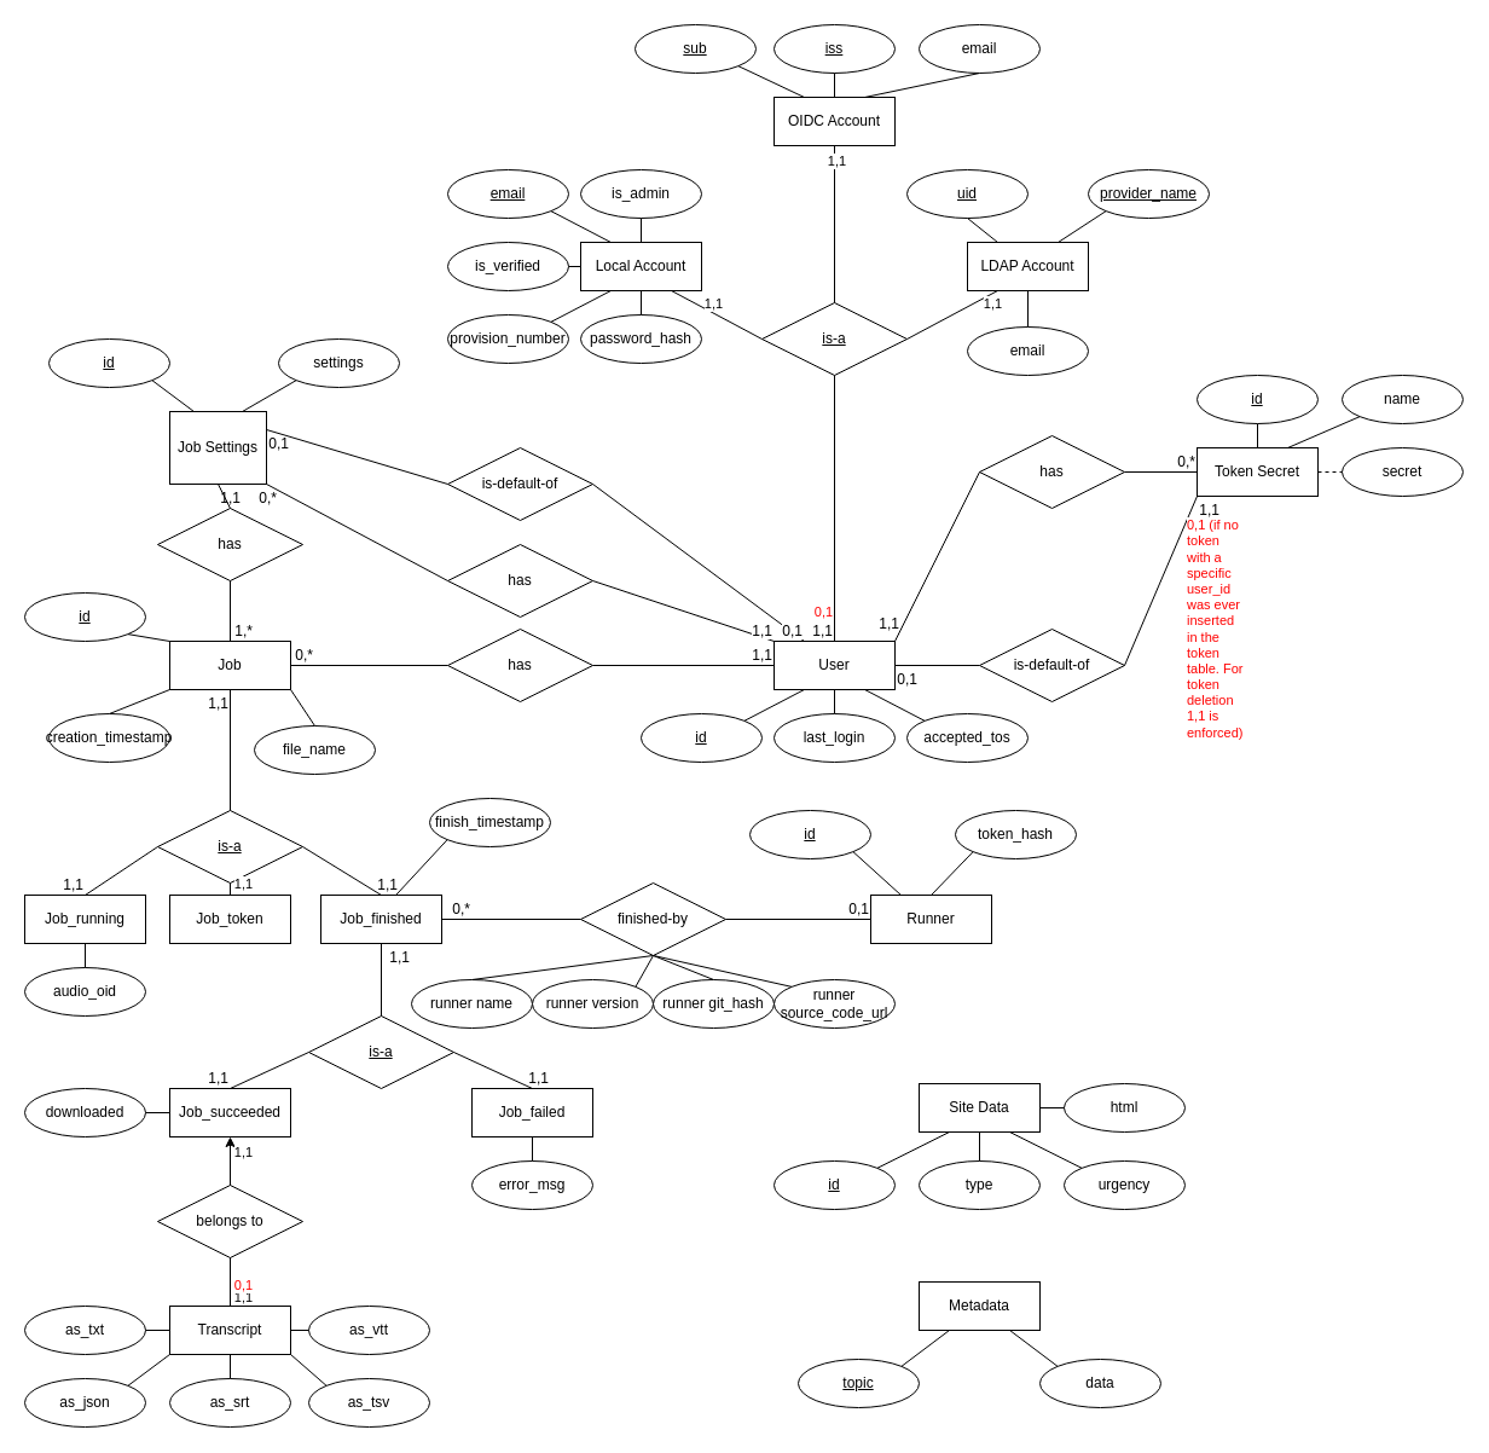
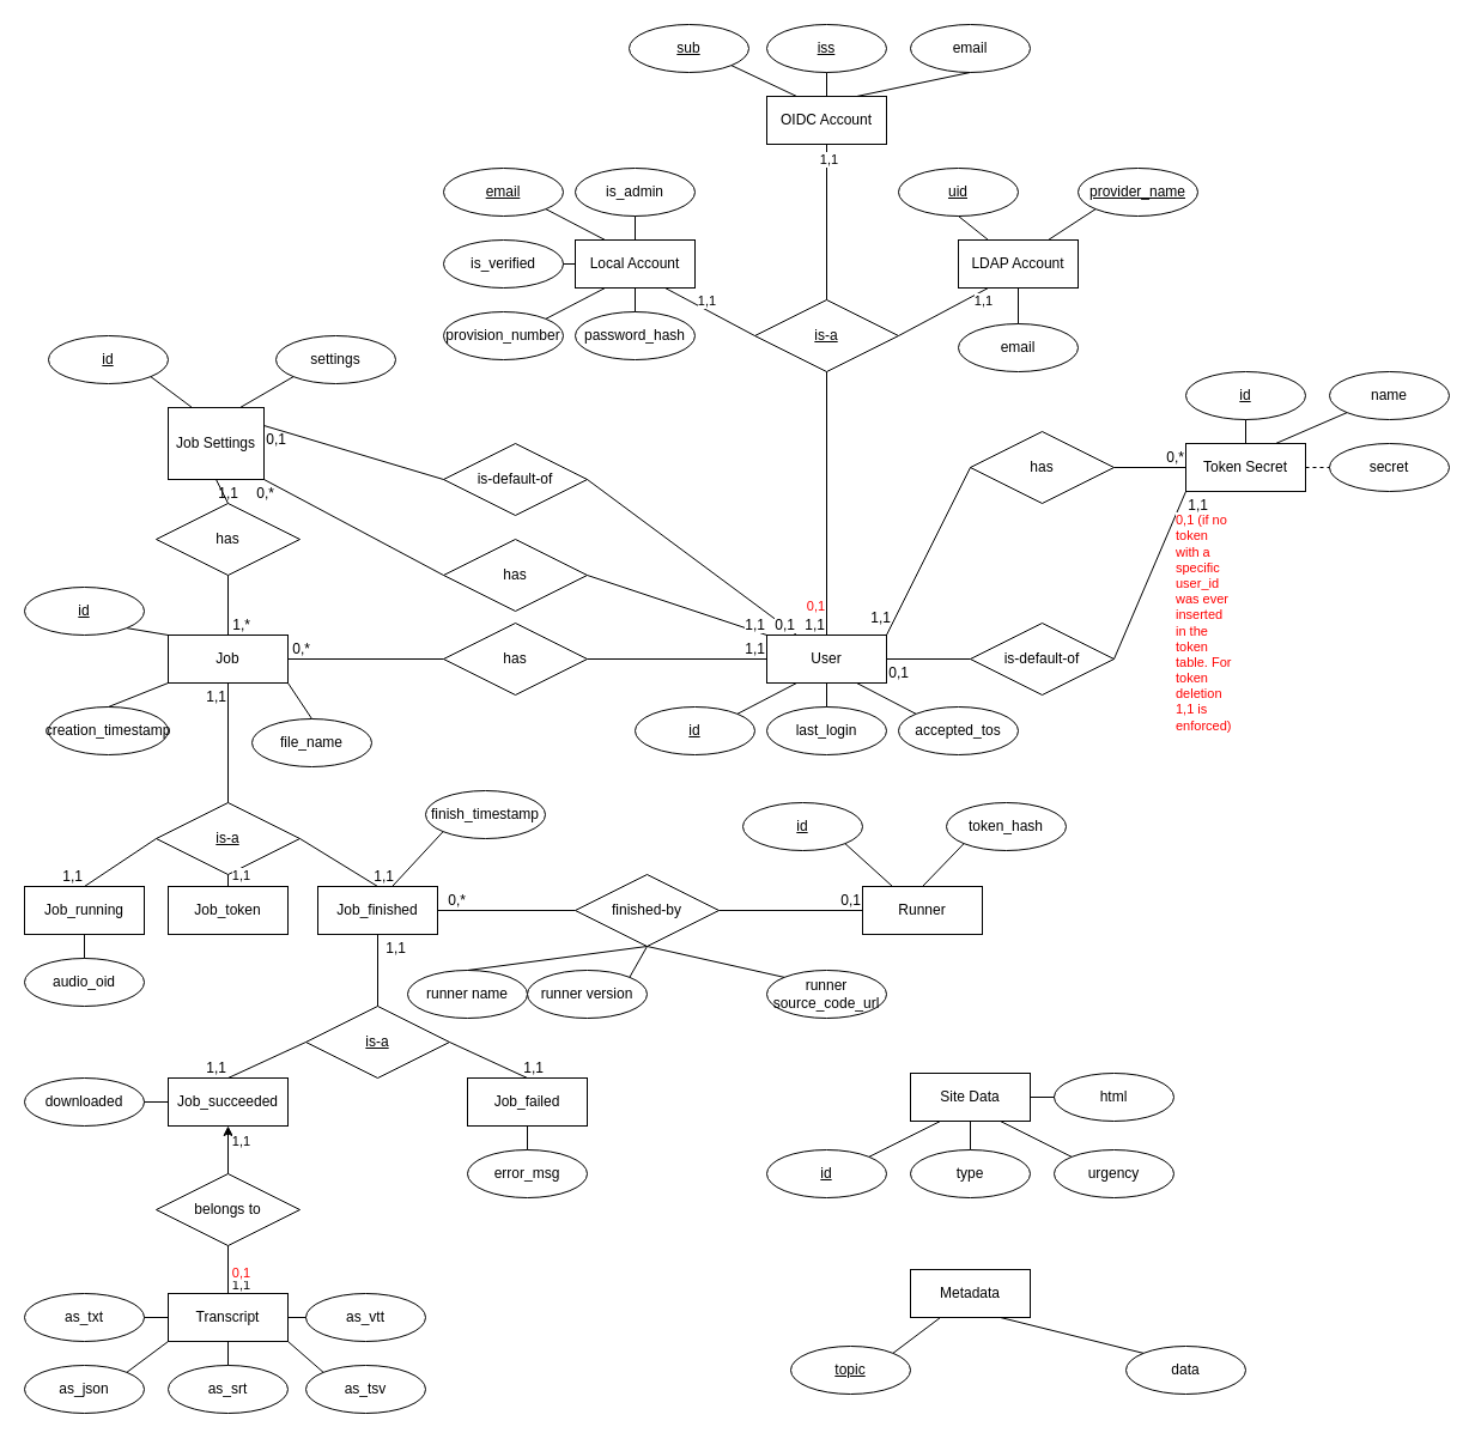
- <mxCell id="62" value="" style="endArrow=none;html=1;rounded=0;exitX=0.5;exitY=1;exitDx=0;exitDy=0;entryX=0.5;entryY=0;entryDx=0;entryDy=0;" parent="1" source="46" target="61" edge="1"><mxGeometry relative="1" as="geometry"><mxPoint x="350" y="710" as="sourcePoint" /><mxPoint x="510" y="710" as="targetPoint" /></mxGeometry></mxCell>
- <mxCell id="61" value="runner git_hash" style="ellipse;whiteSpace=wrap;html=1;align=center;" parent="1" vertex="1"><mxGeometry x="540" y="810" width="100" height="40" as="geometry" /></mxCell>
- <mxCell id="67" value="data" style="ellipse;whiteSpace=wrap;html=1;align=center;" parent="1" vertex="1"><mxGeometry x="860" y="1124" width="100" height="40" as="geometry" /></mxCell>
+ <mxCell id="67" value="data" style="ellipse;whiteSpace=wrap;html=1;align=center;" parent="1" vertex="1"><mxGeometry x="940" y="1124" width="100" height="40" as="geometry" /></mxCell>
